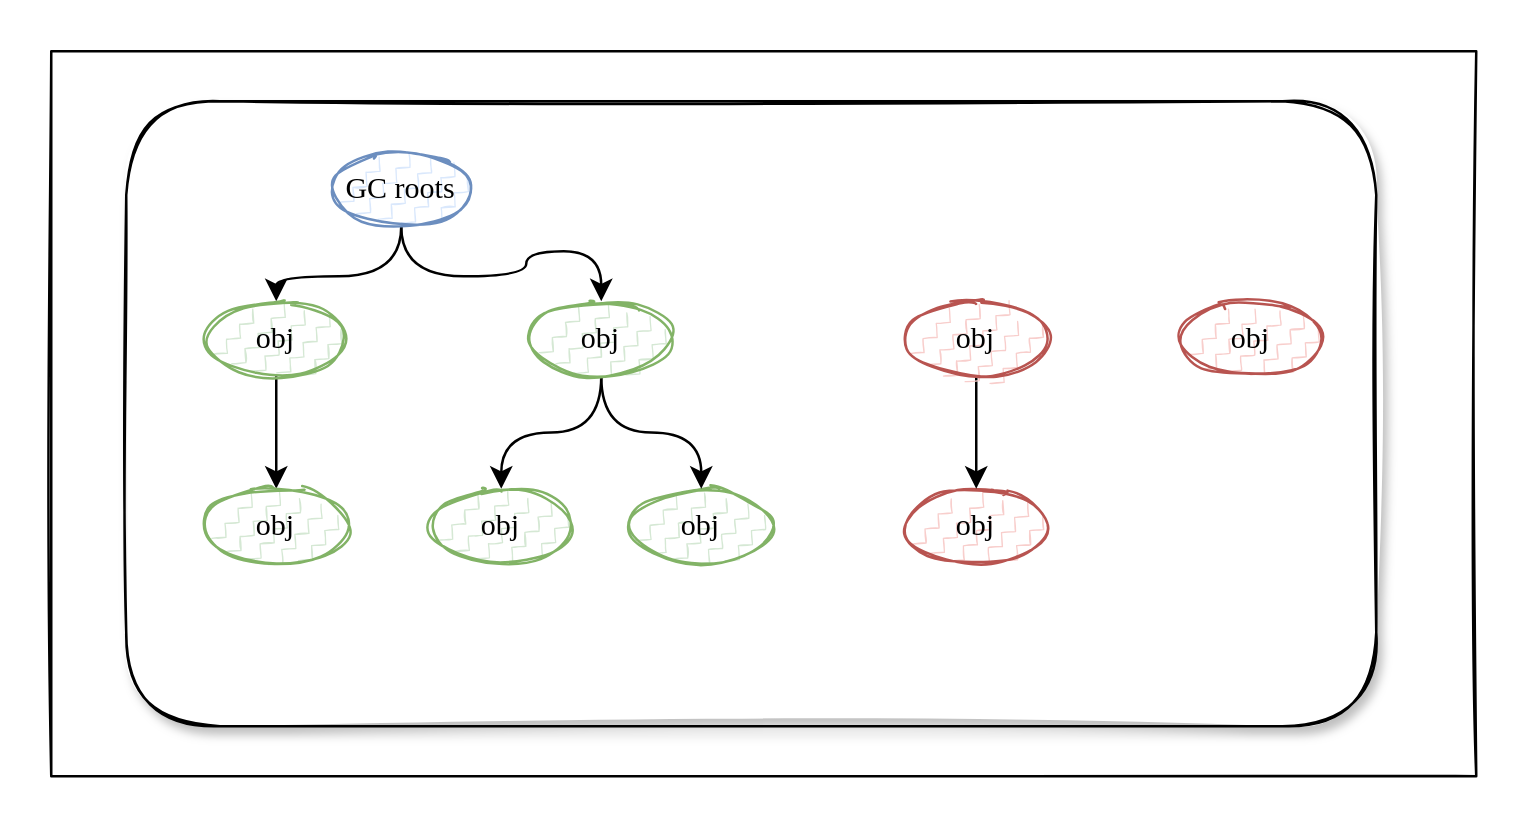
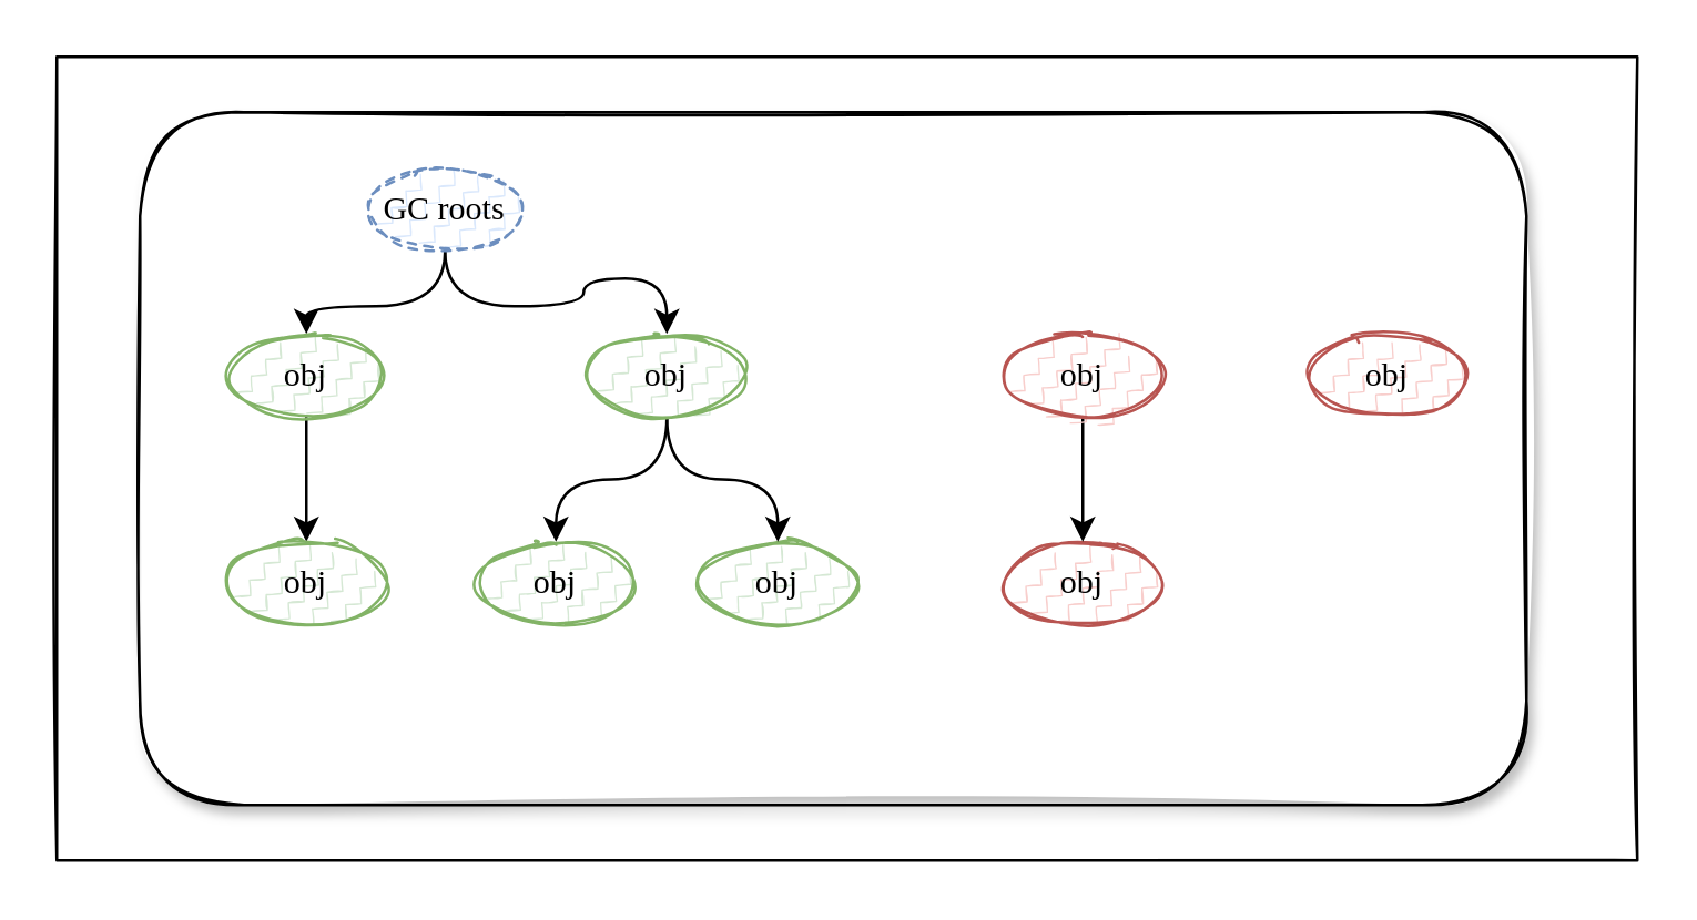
- <mxCell id="6" value="GC roots" style="ellipse;whiteSpace=wrap;html=1;rounded=1;shadow=0;sketch=1;strokeWidth=1;fillColor=#dae8fc;strokeColor=#6c8ebf;fillStyle=zigzag-line;fontFamily=Comic Sans MS;" vertex="1" parent="1"><mxGeometry x="130" y="60" width="60" height="30" as="geometry" /></mxCell>
+ <mxCell id="6" value="GC roots" style="ellipse;whiteSpace=wrap;html=1;rounded=1;shadow=0;sketch=1;strokeWidth=1;fillColor=#dae8fc;strokeColor=#6c8ebf;fillStyle=zigzag-line;fontFamily=Comic Sans MS;dashed=1;" vertex="1" parent="1"><mxGeometry x="130" y="60" width="60" height="30" as="geometry" /></mxCell>
